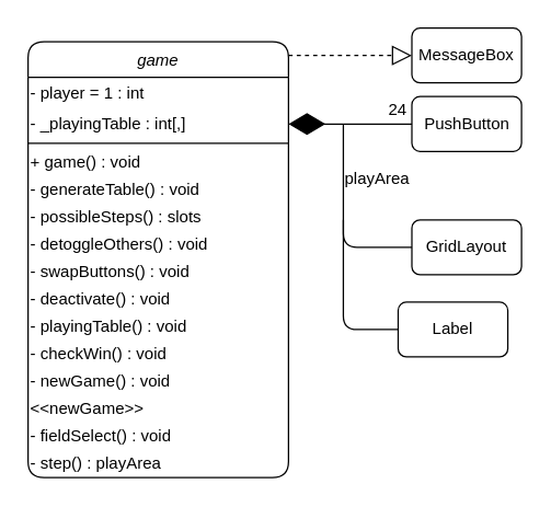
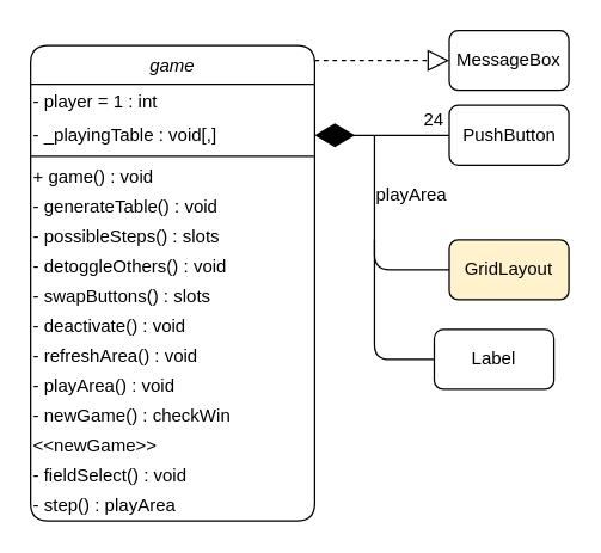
- <mxCell id="4" value="- _playingTable : int[,]" style="text;html=1;strokeColor=none;fillColor=none;align=left;verticalAlign=middle;whiteSpace=wrap;rounded=0;" vertex="1" parent="2"><mxGeometry y="50" width="190" height="20" as="geometry" /></mxCell>
+ <mxCell id="4" value="- _playingTable : void[,]" style="text;html=1;strokeColor=none;fillColor=none;align=left;verticalAlign=middle;whiteSpace=wrap;rounded=0;" vertex="1" parent="2"><mxGeometry y="50" width="190" height="20" as="geometry" /></mxCell>
- <mxCell id="23" value="GridLayout" style="rounded=1;whiteSpace=wrap;html=1;glass=0;align=center;" vertex="1" parent="1"><mxGeometry x="300" y="160" width="80" height="40" as="geometry" /></mxCell>
+ <mxCell id="23" value="GridLayout" style="rounded=1;whiteSpace=wrap;html=1;glass=0;align=center;fillColor=#fff2cc;" vertex="1" parent="1"><mxGeometry x="300" y="160" width="80" height="40" as="geometry" /></mxCell>
- <mxCell id="10" value="- swapButtons() : void" style="text;html=1;strokeColor=none;fillColor=none;align=left;verticalAlign=middle;whiteSpace=wrap;rounded=0;" vertex="1" parent="2"><mxGeometry y="158" width="190" height="20" as="geometry" /></mxCell>
+ <mxCell id="10" value="- swapButtons() : slots" style="text;html=1;strokeColor=none;fillColor=none;align=left;verticalAlign=middle;whiteSpace=wrap;rounded=0;" vertex="1" parent="2"><mxGeometry y="158" width="190" height="20" as="geometry" /></mxCell>
- <mxCell id="12" value="- playingTable() : void" style="text;html=1;strokeColor=none;fillColor=none;align=left;verticalAlign=middle;whiteSpace=wrap;rounded=0;" vertex="1" parent="2"><mxGeometry y="198" width="190" height="20" as="geometry" /></mxCell>
+ <mxCell id="12" value="- refreshArea() : void" style="text;html=1;strokeColor=none;fillColor=none;align=left;verticalAlign=middle;whiteSpace=wrap;rounded=0;" vertex="1" parent="2"><mxGeometry y="198" width="190" height="20" as="geometry" /></mxCell>
- <mxCell id="13" value="- checkWin() : void" style="text;html=1;strokeColor=none;fillColor=none;align=left;verticalAlign=middle;whiteSpace=wrap;rounded=0;" vertex="1" parent="2"><mxGeometry y="218" width="190" height="20" as="geometry" /></mxCell>
+ <mxCell id="13" value="- playArea() : void" style="text;html=1;strokeColor=none;fillColor=none;align=left;verticalAlign=middle;whiteSpace=wrap;rounded=0;" vertex="1" parent="2"><mxGeometry y="218" width="190" height="20" as="geometry" /></mxCell>
- <mxCell id="14" value="- newGame() : void" style="text;html=1;strokeColor=none;fillColor=none;align=left;verticalAlign=middle;whiteSpace=wrap;rounded=0;" vertex="1" parent="2"><mxGeometry y="238" width="190" height="20" as="geometry" /></mxCell>
+ <mxCell id="14" value="- newGame() : checkWin" style="text;html=1;strokeColor=none;fillColor=none;align=left;verticalAlign=middle;whiteSpace=wrap;rounded=0;" vertex="1" parent="2"><mxGeometry y="238" width="190" height="20" as="geometry" /></mxCell>
